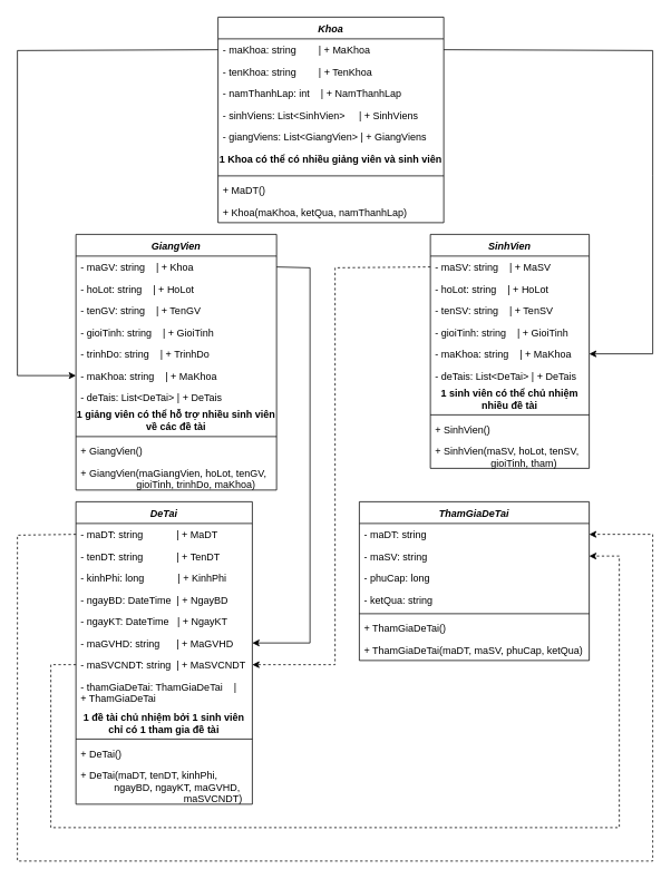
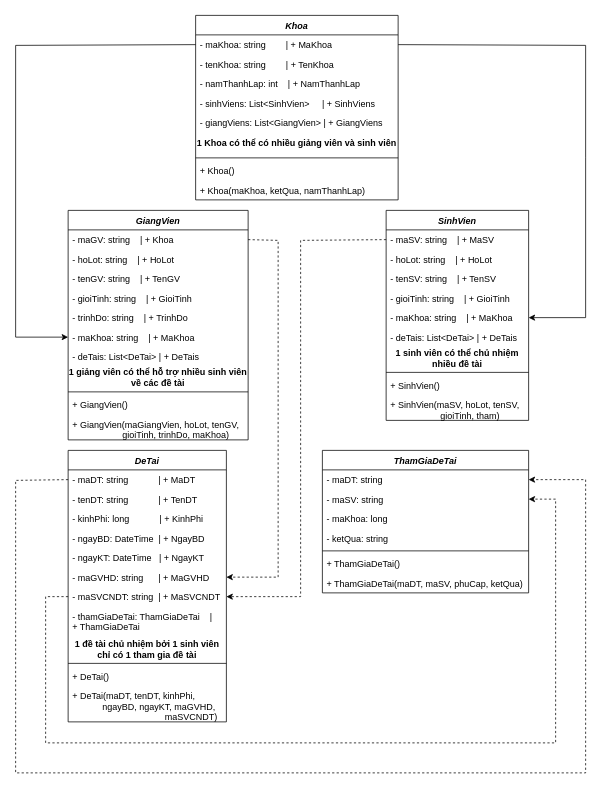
- <mxCell id="10" value="+ MaDT()" style="text;align=left;verticalAlign=top;spacingLeft=4;spacingRight=4;overflow=hidden;rotatable=0;points=[[0,0.5],[1,0.5]];portConstraint=eastwest;" parent="2" vertex="1"><mxGeometry y="194" width="270" height="26" as="geometry" /></mxCell>
+ <mxCell id="10" value="+ Khoa()" style="text;align=left;verticalAlign=top;spacingLeft=4;spacingRight=4;overflow=hidden;rotatable=0;points=[[0,0.5],[1,0.5]];portConstraint=eastwest;" parent="2" vertex="1"><mxGeometry y="194" width="270" height="26" as="geometry" /></mxCell>
- <mxCell id="50" value="" style="endArrow=classic;html=1;rounded=0;exitX=1;exitY=0.5;exitDx=0;exitDy=0;entryX=1;entryY=0.5;entryDx=0;entryDy=0;" parent="1" source="13" target="43" edge="1"><mxGeometry width="50" height="50" relative="1" as="geometry"><mxPoint x="370" y="530" as="sourcePoint" /><mxPoint x="260" y="720" as="targetPoint" /><Array as="points"><mxPoint x="370" y="320" /><mxPoint x="370" y="769" /></Array></mxGeometry></mxCell>
+ <mxCell id="50" value="" style="endArrow=classic;html=1;rounded=0;exitX=1;exitY=0.5;exitDx=0;exitDy=0;entryX=1;entryY=0.5;entryDx=0;entryDy=0;dashed=1;" parent="1" source="13" target="43" edge="1"><mxGeometry width="50" height="50" relative="1" as="geometry"><mxPoint x="370" y="530" as="sourcePoint" /><mxPoint x="260" y="720" as="targetPoint" /><Array as="points"><mxPoint x="370" y="320" /><mxPoint x="370" y="769" /></Array></mxGeometry></mxCell>
- <mxCell id="55" value="- phuCap: long" style="text;align=left;verticalAlign=top;spacingLeft=4;spacingRight=4;overflow=hidden;rotatable=0;points=[[0,0.5],[1,0.5]];portConstraint=eastwest;rounded=0;shadow=0;html=0;" parent="52" vertex="1"><mxGeometry y="78" width="275" height="26" as="geometry" /></mxCell>
+ <mxCell id="55" value="- maKhoa: long" style="text;align=left;verticalAlign=top;spacingLeft=4;spacingRight=4;overflow=hidden;rotatable=0;points=[[0,0.5],[1,0.5]];portConstraint=eastwest;rounded=0;shadow=0;html=0;" parent="52" vertex="1"><mxGeometry y="78" width="275" height="26" as="geometry" /></mxCell>
